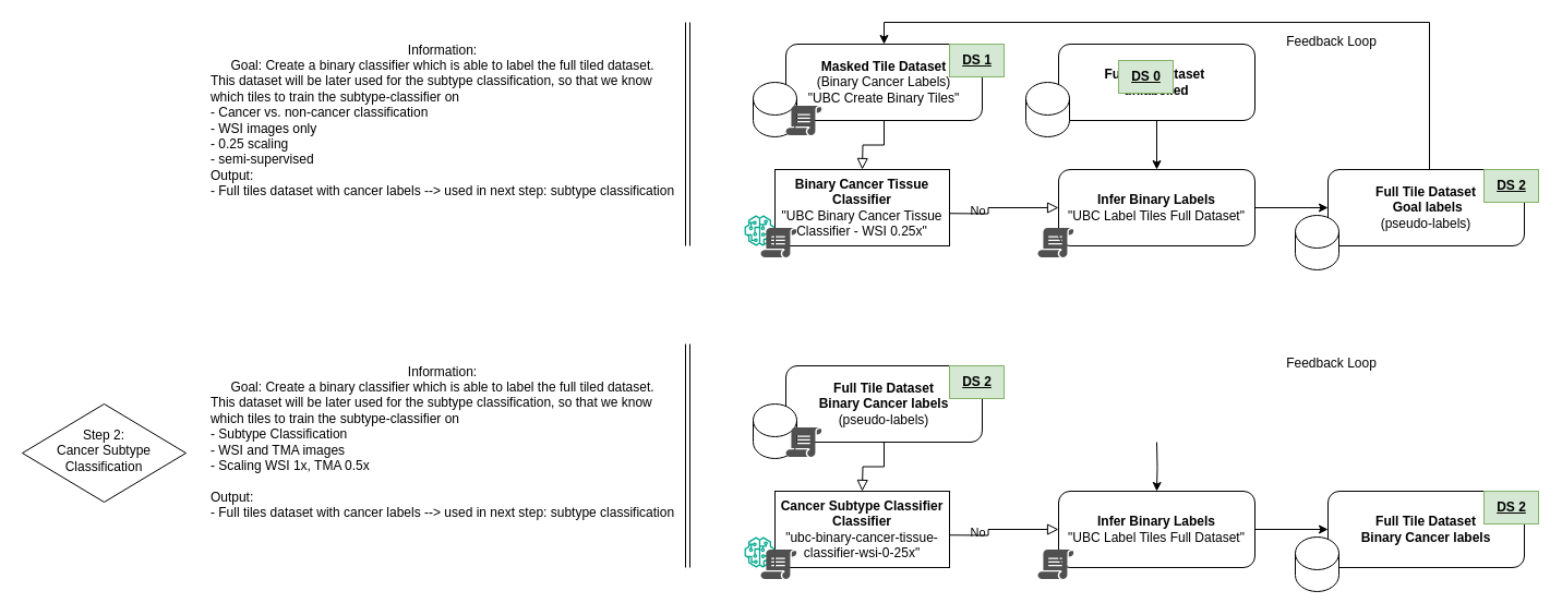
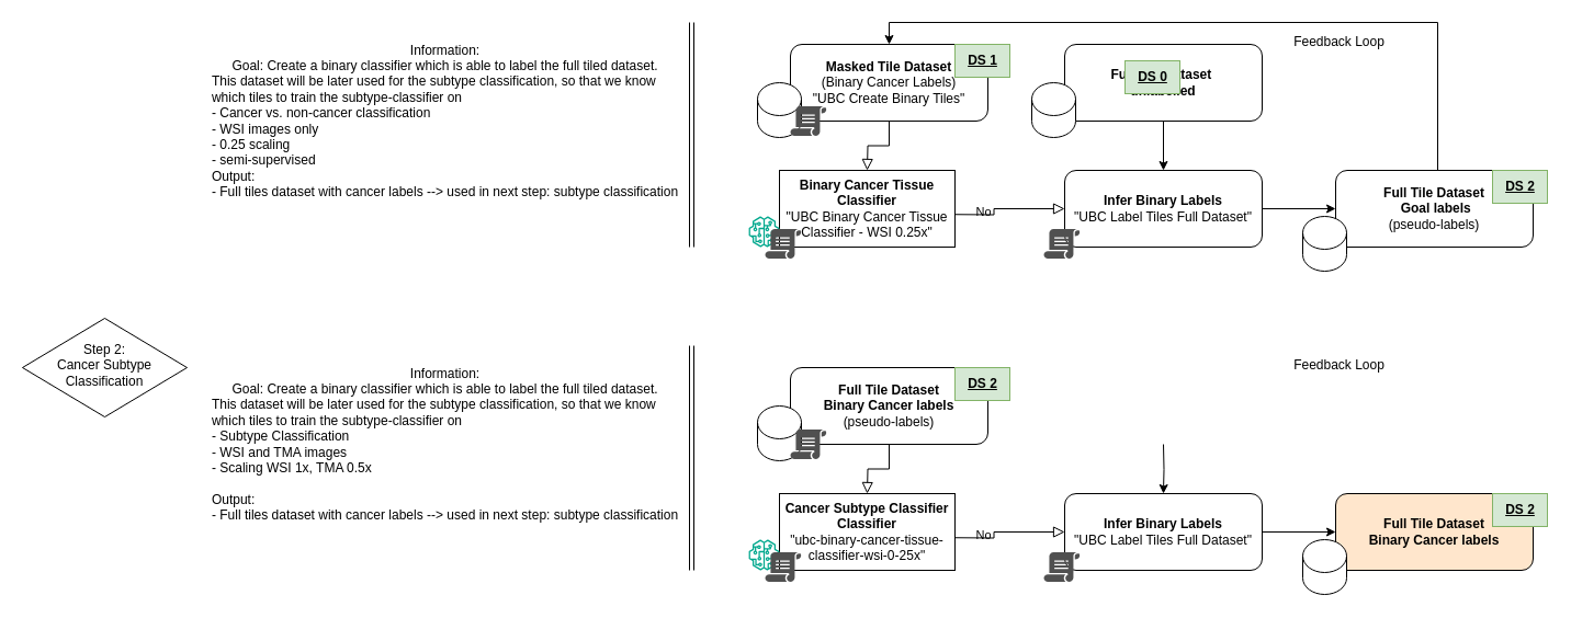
- <mxCell id="30" value="&lt;div&gt;Step 2:&lt;/div&gt;&lt;div&gt;Cancer Subtype&lt;/div&gt;&lt;div&gt;Classification&lt;br&gt;&lt;/div&gt;" style="rhombus;whiteSpace=wrap;html=1;shadow=0;fontFamily=Helvetica;fontSize=12;align=center;strokeWidth=1;spacing=6;spacingTop=-4;" vertex="1" parent="1"><mxGeometry x="20" y="370" width="150" height="90" as="geometry" /></mxCell>
+ <mxCell id="30" value="&lt;div&gt;Step 2:&lt;/div&gt;&lt;div&gt;Cancer Subtype&lt;/div&gt;&lt;div&gt;Classification&lt;br&gt;&lt;/div&gt;" style="rhombus;whiteSpace=wrap;html=1;shadow=0;fontFamily=Helvetica;fontSize=12;align=center;strokeWidth=1;spacing=6;spacingTop=-4;" vertex="1" parent="1"><mxGeometry x="20" y="290" width="150" height="90" as="geometry" /></mxCell>
- <mxCell id="35" value="&lt;div&gt;&lt;b&gt;Full Tile Dataset&lt;/b&gt;&lt;/div&gt;&lt;div&gt;&lt;b&gt;Binary Cancer labels&lt;br&gt;&lt;/b&gt;&lt;/div&gt;" style="rounded=1;whiteSpace=wrap;html=1;fontSize=12;glass=0;strokeWidth=1;shadow=0;" vertex="1" parent="1"><mxGeometry x="1217" y="450" width="180" height="70" as="geometry" /></mxCell>
+ <mxCell id="35" value="&lt;div&gt;&lt;b&gt;Full Tile Dataset&lt;/b&gt;&lt;/div&gt;&lt;div&gt;&lt;b&gt;Binary Cancer labels&lt;br&gt;&lt;/b&gt;&lt;/div&gt;" style="rounded=1;whiteSpace=wrap;html=1;fontSize=12;glass=0;strokeWidth=1;shadow=0;fillColor=#ffe6cc;" vertex="1" parent="1"><mxGeometry x="1217" y="450" width="180" height="70" as="geometry" /></mxCell>
